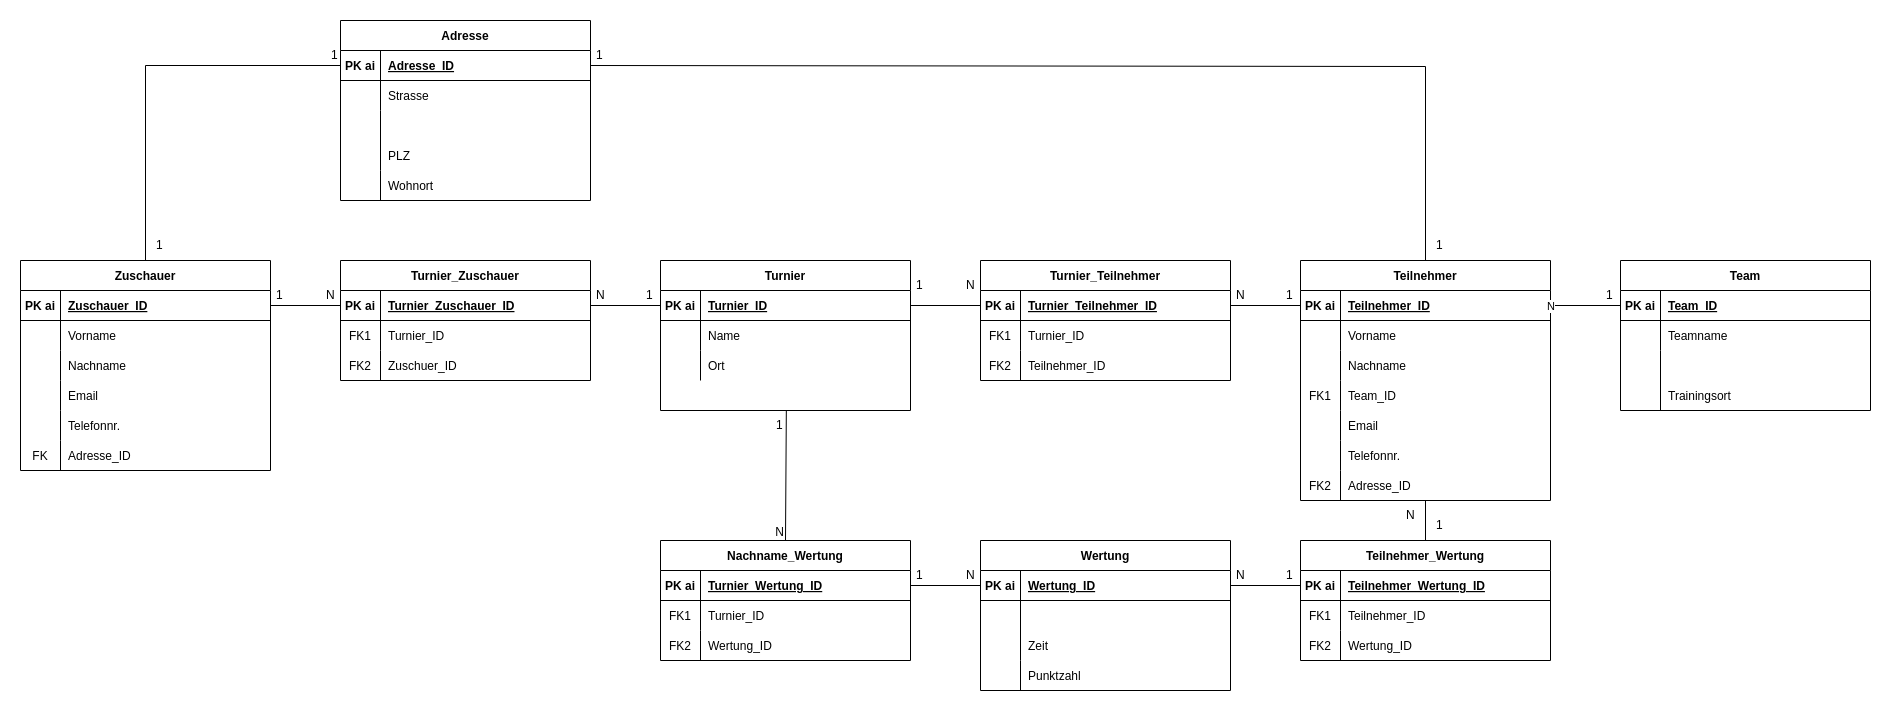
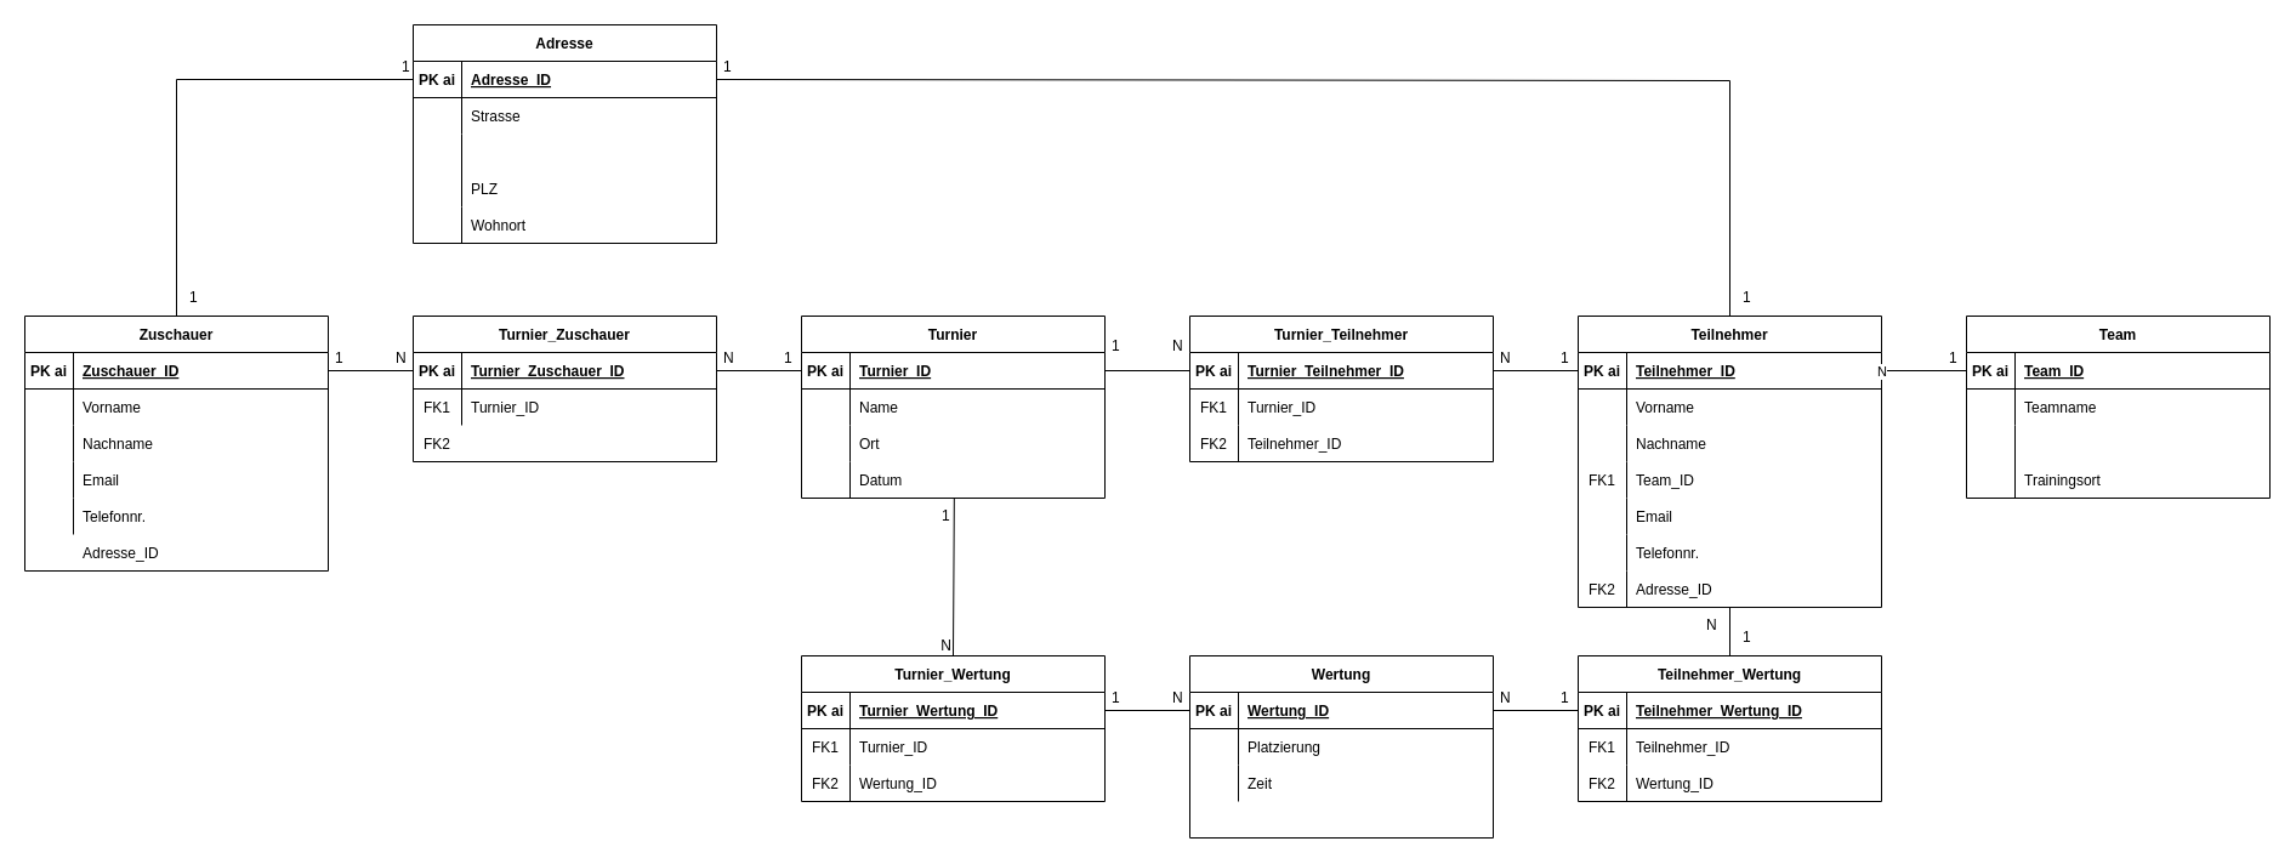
- <mxCell id="112" value="Zuschuer_ID" style="shape=partialRectangle;overflow=hidden;connectable=0;fillColor=none;top=0;left=0;bottom=0;right=0;align=left;spacingLeft=6;" parent="110" vertex="1"><mxGeometry x="40" width="210" height="30" as="geometry"><mxRectangle width="210" height="30" as="alternateBounds" /></mxGeometry></mxCell>
+ <mxCell id="14" value="Datum" style="shape=partialRectangle;overflow=hidden;connectable=0;fillColor=none;top=0;left=0;bottom=0;right=0;align=left;spacingLeft=6;" parent="12" vertex="1"><mxGeometry x="40" width="210" height="30" as="geometry"><mxRectangle width="210" height="30" as="alternateBounds" /></mxGeometry></mxCell>
- <mxCell id="66" value="FK" style="shape=partialRectangle;overflow=hidden;connectable=0;fillColor=none;top=0;left=0;bottom=0;right=0;" parent="65" vertex="1"><mxGeometry width="40" height="30" as="geometry"><mxRectangle width="40" height="30" as="alternateBounds" /></mxGeometry></mxCell>
- <mxCell id="113" value="Nachname_Wertung" style="shape=table;startSize=30;container=1;collapsible=1;childLayout=tableLayout;fixedRows=1;rowLines=0;fontStyle=1;align=center;resizeLast=1;" parent="1" vertex="1"><mxGeometry x="660" y="540" width="250" height="120" as="geometry" /></mxCell>
+ <mxCell id="113" value="Turnier_Wertung" style="shape=table;startSize=30;container=1;collapsible=1;childLayout=tableLayout;fixedRows=1;rowLines=0;fontStyle=1;align=center;resizeLast=1;" parent="1" vertex="1"><mxGeometry x="660" y="540" width="250" height="120" as="geometry" /></mxCell>
+ <mxCell id="74" value="Platzierung" style="shape=partialRectangle;overflow=hidden;connectable=0;fillColor=none;top=0;left=0;bottom=0;right=0;align=left;spacingLeft=6;" parent="72" vertex="1"><mxGeometry x="40" width="210" height="30" as="geometry"><mxRectangle width="210" height="30" as="alternateBounds" /></mxGeometry></mxCell>
- <mxCell id="80" value="Punktzahl" style="shape=partialRectangle;overflow=hidden;connectable=0;fillColor=none;top=0;left=0;bottom=0;right=0;align=left;spacingLeft=6;" parent="78" vertex="1"><mxGeometry x="40" width="210" height="30" as="geometry"><mxRectangle width="210" height="30" as="alternateBounds" /></mxGeometry></mxCell>
